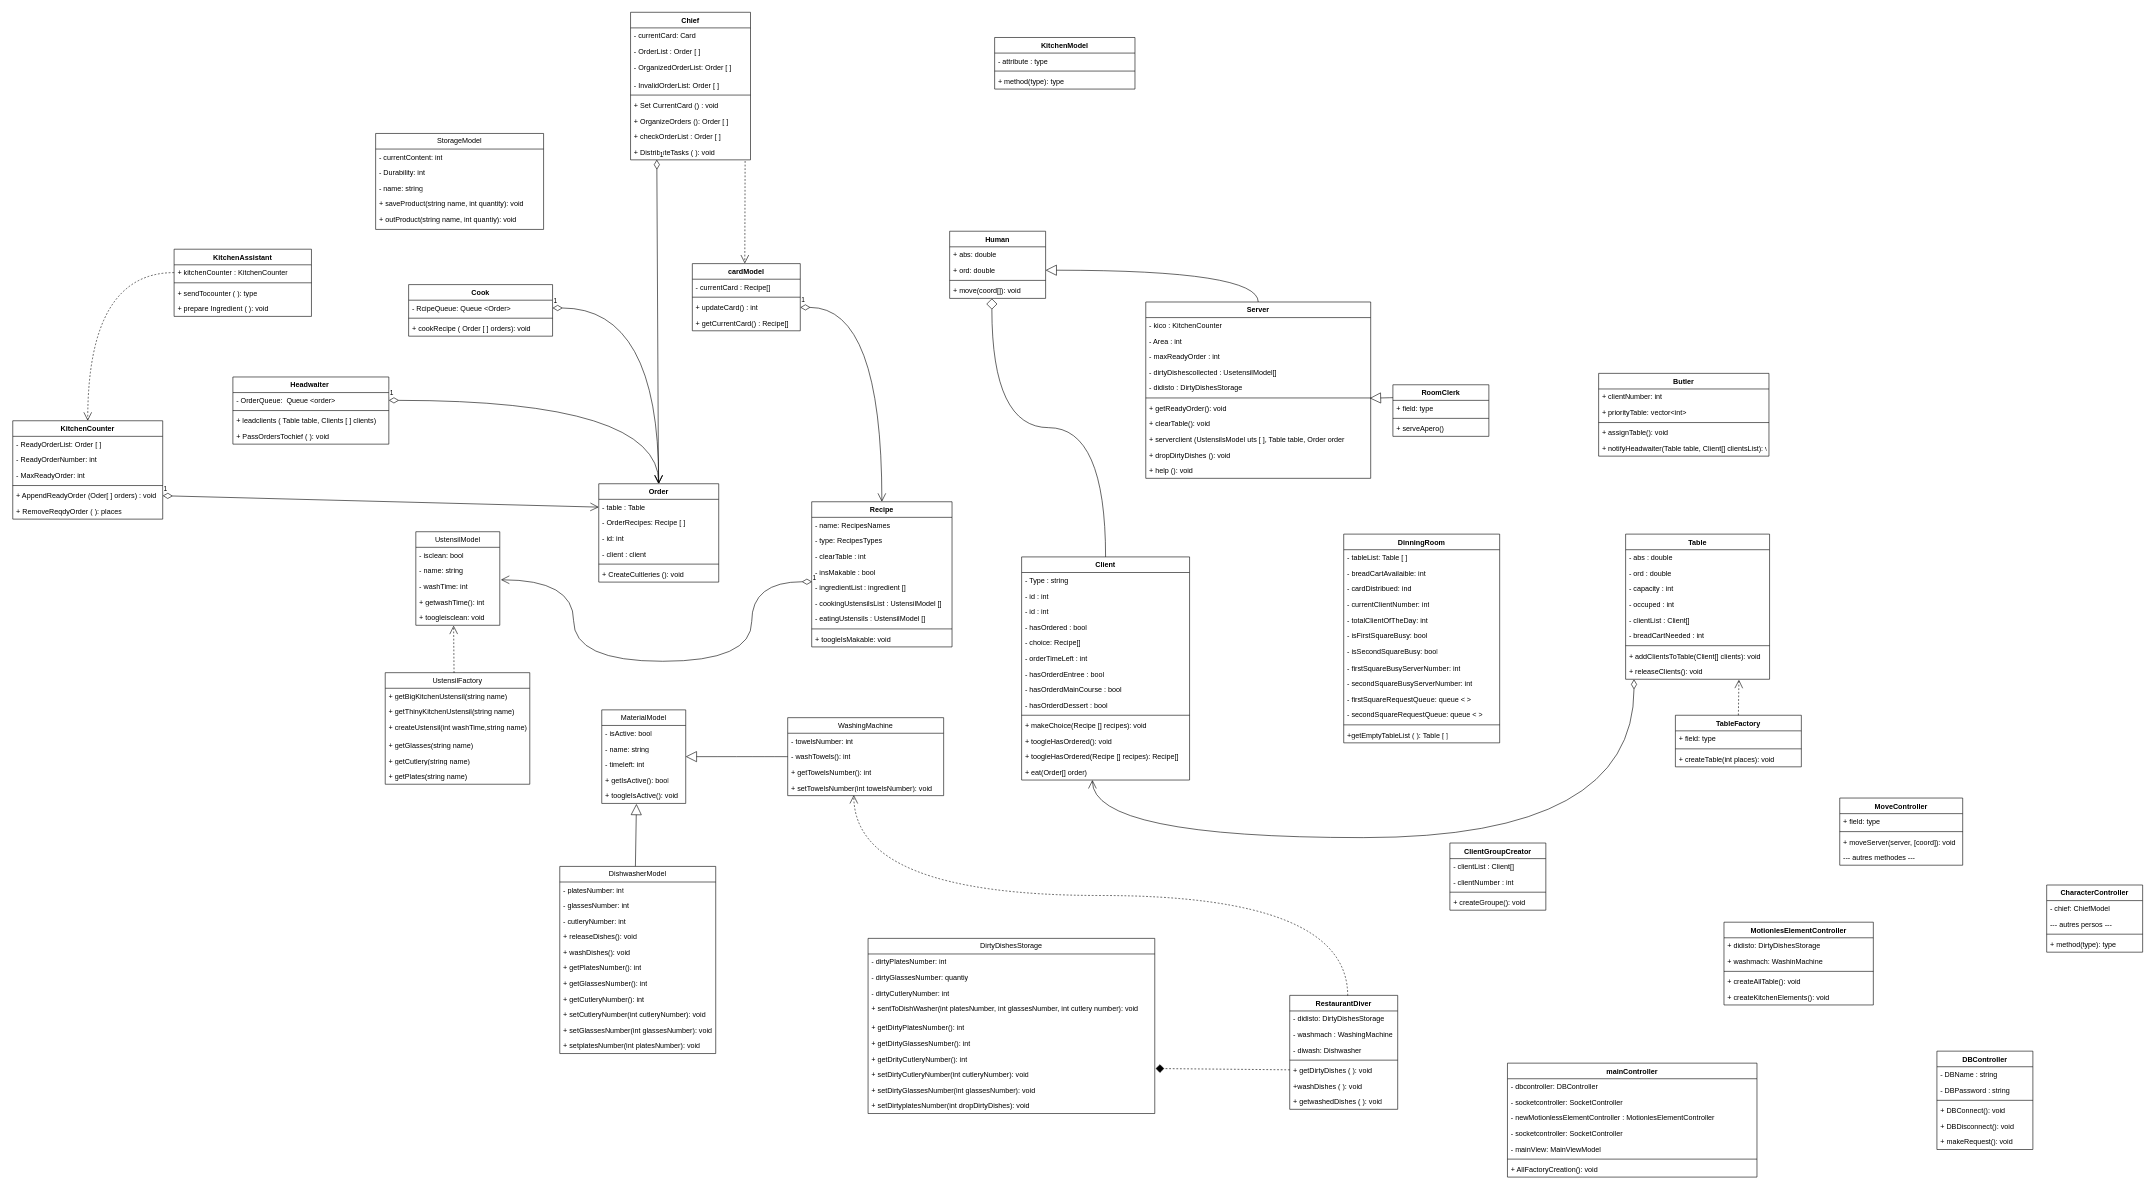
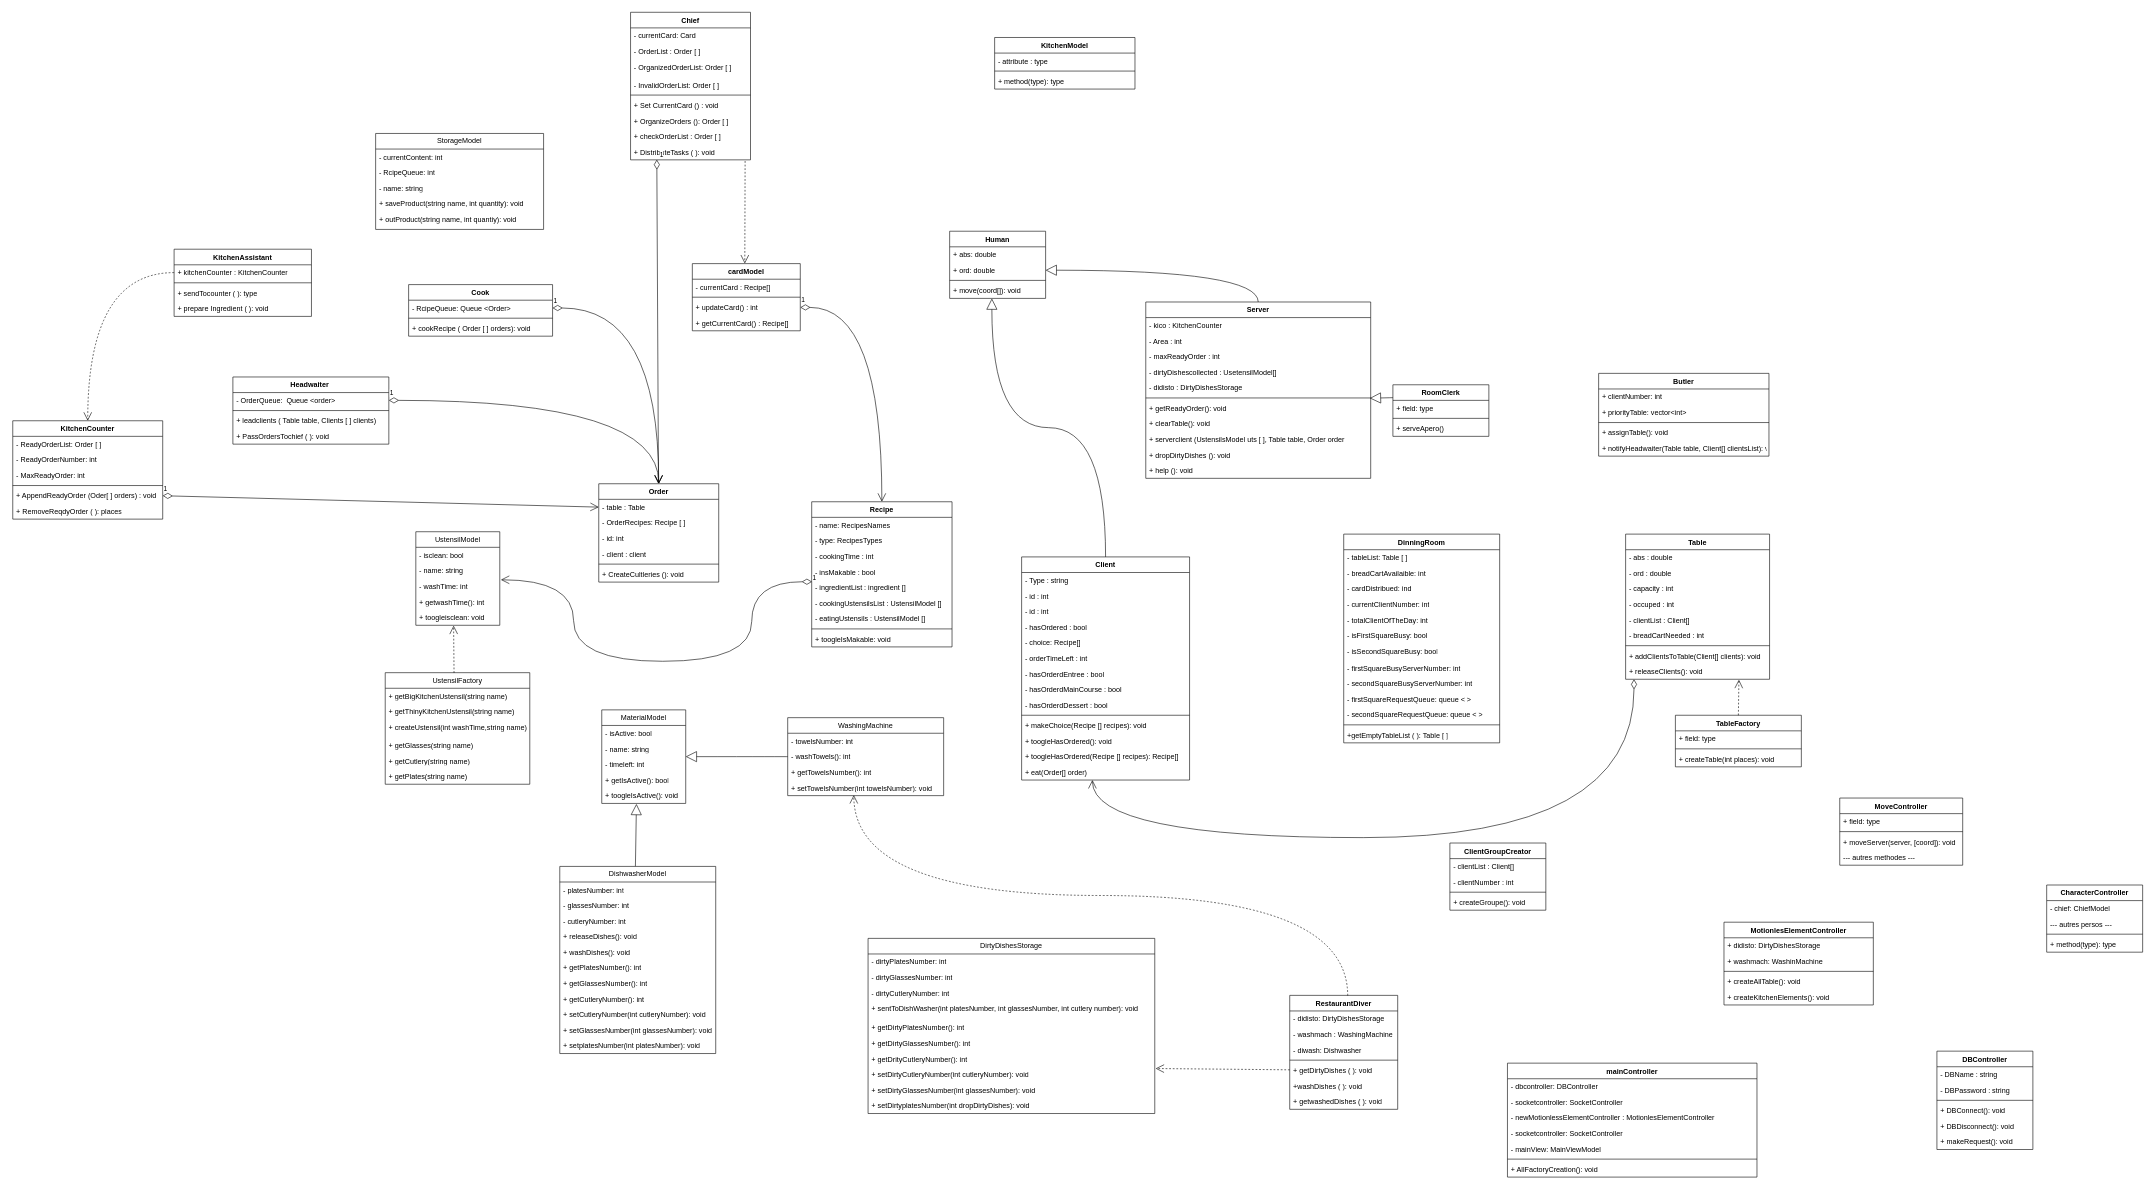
- <mxCell id="23" value="- Durability: int" style="text;strokeColor=none;fillColor=none;align=left;verticalAlign=top;spacingLeft=4;spacingRight=4;overflow=hidden;rotatable=0;points=[[0,0.5],[1,0.5]];portConstraint=eastwest;whiteSpace=wrap;html=1;" parent="21" vertex="1"><mxGeometry y="52" width="280" height="26" as="geometry" /></mxCell>
+ <mxCell id="23" value="- RcipeQueue: int" style="text;strokeColor=none;fillColor=none;align=left;verticalAlign=top;spacingLeft=4;spacingRight=4;overflow=hidden;rotatable=0;points=[[0,0.5],[1,0.5]];portConstraint=eastwest;whiteSpace=wrap;html=1;" parent="21" vertex="1"><mxGeometry y="52" width="280" height="26" as="geometry" /></mxCell>
- <mxCell id="150" value="" style="endArrow=diamond;endSize=16;endFill=0;html=1;rounded=0;edgeStyle=orthogonalEdgeStyle;curved=1;entryX=0.44;entryY=1.006;entryDx=0;entryDy=0;entryPerimeter=0;" parent="1" source="45" target="149" edge="1"><mxGeometry x="0.149" y="-18" width="160" relative="1" as="geometry"><mxPoint x="1692" y="756" as="sourcePoint" /><mxPoint x="1852" y="756" as="targetPoint" /><mxPoint as="offset" /></mxGeometry></mxCell>
+ <mxCell id="150" value="" style="endArrow=block;endSize=16;endFill=0;html=1;rounded=0;edgeStyle=orthogonalEdgeStyle;curved=1;entryX=0.44;entryY=1.006;entryDx=0;entryDy=0;entryPerimeter=0;" parent="1" source="45" target="149" edge="1"><mxGeometry x="0.149" y="-18" width="160" relative="1" as="geometry"><mxPoint x="1692" y="756" as="sourcePoint" /><mxPoint x="1852" y="756" as="targetPoint" /><mxPoint as="offset" /></mxGeometry></mxCell>
- <mxCell id="63" value="- clearTable : int" style="text;strokeColor=none;fillColor=none;align=left;verticalAlign=top;spacingLeft=4;spacingRight=4;overflow=hidden;rotatable=0;points=[[0,0.5],[1,0.5]];portConstraint=eastwest;" parent="60" vertex="1"><mxGeometry y="78" width="234" height="26" as="geometry" /></mxCell>
+ <mxCell id="63" value="- cookingTime : int" style="text;strokeColor=none;fillColor=none;align=left;verticalAlign=top;spacingLeft=4;spacingRight=4;overflow=hidden;rotatable=0;points=[[0,0.5],[1,0.5]];portConstraint=eastwest;" parent="60" vertex="1"><mxGeometry y="78" width="234" height="26" as="geometry" /></mxCell>
- <mxCell id="177" value="- dirtyGlassesNumber: quantiy" style="text;strokeColor=none;fillColor=none;align=left;verticalAlign=top;spacingLeft=4;spacingRight=4;overflow=hidden;rotatable=0;points=[[0,0.5],[1,0.5]];portConstraint=eastwest;whiteSpace=wrap;html=1;" parent="175" vertex="1"><mxGeometry y="52" width="478" height="26" as="geometry" /></mxCell>
+ <mxCell id="177" value="- dirtyGlassesNumber: int" style="text;strokeColor=none;fillColor=none;align=left;verticalAlign=top;spacingLeft=4;spacingRight=4;overflow=hidden;rotatable=0;points=[[0,0.5],[1,0.5]];portConstraint=eastwest;whiteSpace=wrap;html=1;" parent="175" vertex="1"><mxGeometry y="52" width="478" height="26" as="geometry" /></mxCell>
- <mxCell id="186" value="" style="endArrow=diamond;endSize=12;dashed=1;html=1;rounded=0;entryX=1.003;entryY=0.114;entryDx=0;entryDy=0;entryPerimeter=0;" parent="1" source="192" target="183" edge="1"><mxGeometry width="160" relative="1" as="geometry"><mxPoint x="1888" y="1780" as="sourcePoint" /><mxPoint x="1728" y="1780" as="targetPoint" /></mxGeometry></mxCell>
+ <mxCell id="186" value="" style="endArrow=open;endSize=12;dashed=1;html=1;rounded=0;entryX=1.003;entryY=0.114;entryDx=0;entryDy=0;entryPerimeter=0;" parent="1" source="192" target="183" edge="1"><mxGeometry width="160" relative="1" as="geometry"><mxPoint x="1888" y="1780" as="sourcePoint" /><mxPoint x="1728" y="1780" as="targetPoint" /></mxGeometry></mxCell>
